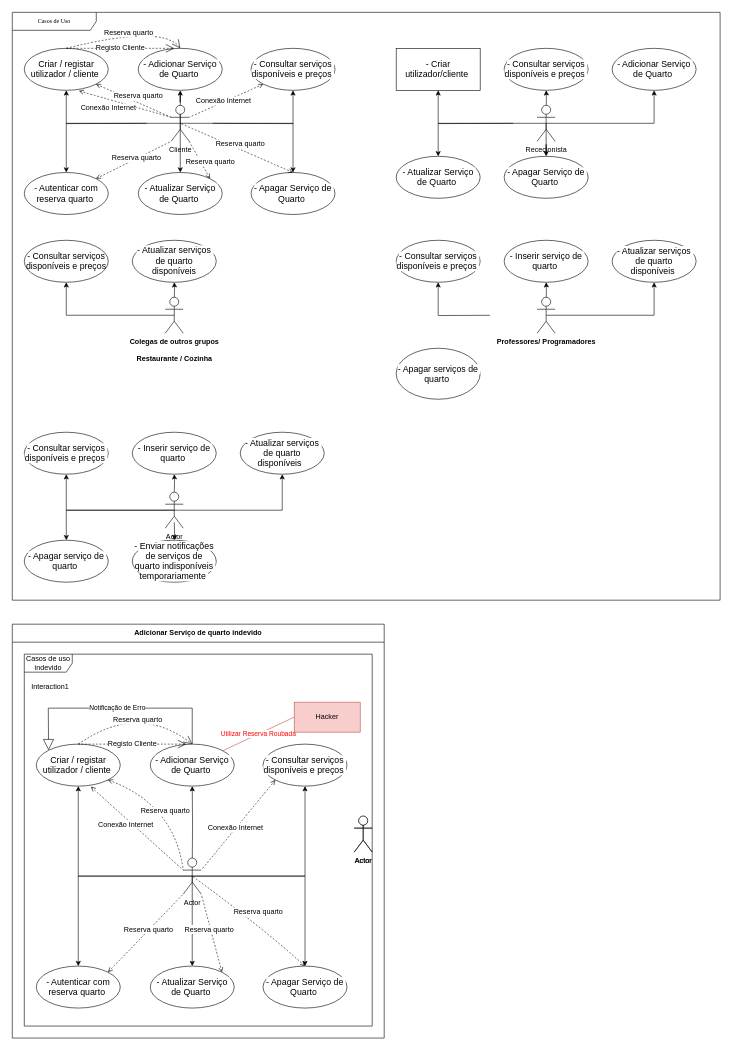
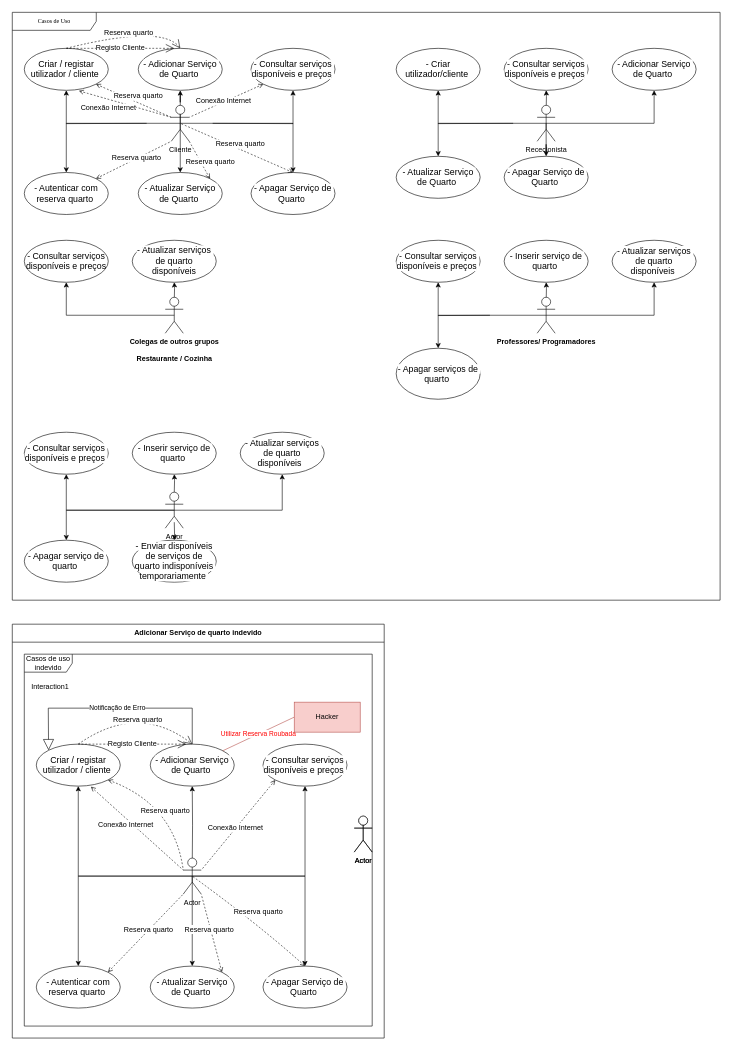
- <mxCell id="15" value="&lt;span style=&quot;-webkit-user-drag: none; -webkit-tap-highlight-color: transparent; margin: 0px; padding: 0px; user-select: text; text-align: left; white-space-collapse: preserve; background-color: rgb(255, 255, 255); font-size: 11pt; line-height: 17px; font-family: Calibri, Calibri_EmbeddedFont, Calibri_MSFontService, sans-serif; font-variant-ligatures: none !important;&quot; class=&quot;TextRun SCXW247957925 BCX0&quot; lang=&quot;PT-PT&quot; data-contrast=&quot;auto&quot;&gt;&lt;span style=&quot;-webkit-user-drag: none; -webkit-tap-highlight-color: transparent; margin: 0px; padding: 0px; user-select: text;&quot; class=&quot;NormalTextRun SCXW247957925 BCX0&quot;&gt;- Criar utilizador&lt;/span&gt;&lt;span style=&quot;-webkit-user-drag: none; -webkit-tap-highlight-color: transparent; margin: 0px; padding: 0px; user-select: text;&quot; class=&quot;NormalTextRun SCXW247957925 BCX0&quot;&gt;/cliente&lt;/span&gt;&lt;/span&gt;&lt;span style=&quot;-webkit-user-drag: none; -webkit-tap-highlight-color: transparent; margin: 0px; padding: 0px; user-select: text; text-align: left; white-space-collapse: preserve; background-color: rgb(255, 255, 255); font-size: 11pt; line-height: 17px; font-family: Calibri, Calibri_EmbeddedFont, Calibri_MSFontService, sans-serif;&quot; data-ccp-props=&quot;{}&quot; class=&quot;EOP SCXW247957925 BCX0&quot;&gt;&amp;nbsp;&lt;/span&gt;" style="whiteSpace=wrap;html=1;rounded=0;" parent="1" vertex="1"><mxGeometry x="660" y="80" width="140" height="70" as="geometry" /></mxCell>
+ <mxCell id="15" value="&lt;span style=&quot;-webkit-user-drag: none; -webkit-tap-highlight-color: transparent; margin: 0px; padding: 0px; user-select: text; text-align: left; white-space-collapse: preserve; background-color: rgb(255, 255, 255); font-size: 11pt; line-height: 17px; font-family: Calibri, Calibri_EmbeddedFont, Calibri_MSFontService, sans-serif; font-variant-ligatures: none !important;&quot; class=&quot;TextRun SCXW247957925 BCX0&quot; lang=&quot;PT-PT&quot; data-contrast=&quot;auto&quot;&gt;&lt;span style=&quot;-webkit-user-drag: none; -webkit-tap-highlight-color: transparent; margin: 0px; padding: 0px; user-select: text;&quot; class=&quot;NormalTextRun SCXW247957925 BCX0&quot;&gt;- Criar utilizador&lt;/span&gt;&lt;span style=&quot;-webkit-user-drag: none; -webkit-tap-highlight-color: transparent; margin: 0px; padding: 0px; user-select: text;&quot; class=&quot;NormalTextRun SCXW247957925 BCX0&quot;&gt;/cliente&lt;/span&gt;&lt;/span&gt;&lt;span style=&quot;-webkit-user-drag: none; -webkit-tap-highlight-color: transparent; margin: 0px; padding: 0px; user-select: text; text-align: left; white-space-collapse: preserve; background-color: rgb(255, 255, 255); font-size: 11pt; line-height: 17px; font-family: Calibri, Calibri_EmbeddedFont, Calibri_MSFontService, sans-serif;&quot; data-ccp-props=&quot;{}&quot; class=&quot;EOP SCXW247957925 BCX0&quot;&gt;&amp;nbsp;&lt;/span&gt;" style="ellipse;whiteSpace=wrap;html=1;" parent="1" vertex="1"><mxGeometry x="660" y="80" width="140" height="70" as="geometry" /></mxCell>
+ <mxCell id="36" style="edgeStyle=orthogonalEdgeStyle;rounded=0;orthogonalLoop=1;jettySize=auto;html=1;exitX=0.5;exitY=0.5;exitDx=0;exitDy=0;exitPerimeter=0;" parent="1" source="85" target="30" edge="1"><mxGeometry relative="1" as="geometry"><mxPoint x="816.25" y="525.04" as="sourcePoint" /></mxGeometry></mxCell>
- <mxCell id="41" value="&lt;span style=&quot;-webkit-user-drag: none; -webkit-tap-highlight-color: transparent; margin: 0px; padding: 0px; user-select: text; text-align: left; white-space-collapse: preserve; background-color: rgb(255, 255, 255); font-size: 11pt; line-height: 17px; font-family: Calibri, Calibri_EmbeddedFont, Calibri_MSFontService, sans-serif; font-variant-ligatures: none !important;&quot; class=&quot;TextRun SCXW187187492 BCX0&quot; lang=&quot;PT-PT&quot; data-contrast=&quot;auto&quot;&gt;&lt;span style=&quot;-webkit-user-drag: none; -webkit-tap-highlight-color: transparent; margin: 0px; padding: 0px; user-select: text;&quot; class=&quot;NormalTextRun SCXW187187492 BCX0&quot;&gt;-&lt;/span&gt;&lt;span style=&quot;-webkit-user-drag: none; -webkit-tap-highlight-color: transparent; margin: 0px; padding: 0px; user-select: text;&quot; class=&quot;NormalTextRun SCXW187187492 BCX0&quot;&gt; Enviar notificações de serviços de quarto indisponíveis temporariamente&lt;/span&gt;&lt;/span&gt;&lt;span style=&quot;-webkit-user-drag: none; -webkit-tap-highlight-color: transparent; margin: 0px; padding: 0px; user-select: text; text-align: left; white-space-collapse: preserve; background-color: rgb(255, 255, 255); font-size: 11pt; line-height: 17px; font-family: Calibri, Calibri_EmbeddedFont, Calibri_MSFontService, sans-serif;&quot; data-ccp-props=&quot;{}&quot; class=&quot;EOP SCXW187187492 BCX0&quot;&gt;&amp;nbsp;&lt;/span&gt;" style="ellipse;whiteSpace=wrap;html=1;" parent="1" vertex="1"><mxGeometry x="220" y="900" width="140" height="70" as="geometry" /></mxCell>
+ <mxCell id="41" value="&lt;span style=&quot;-webkit-user-drag: none; -webkit-tap-highlight-color: transparent; margin: 0px; padding: 0px; user-select: text; text-align: left; white-space-collapse: preserve; background-color: rgb(255, 255, 255); font-size: 11pt; line-height: 17px; font-family: Calibri, Calibri_EmbeddedFont, Calibri_MSFontService, sans-serif; font-variant-ligatures: none !important;&quot; class=&quot;TextRun SCXW187187492 BCX0&quot; lang=&quot;PT-PT&quot; data-contrast=&quot;auto&quot;&gt;&lt;span style=&quot;-webkit-user-drag: none; -webkit-tap-highlight-color: transparent; margin: 0px; padding: 0px; user-select: text;&quot; class=&quot;NormalTextRun SCXW187187492 BCX0&quot;&gt;-&lt;/span&gt;&lt;span style=&quot;-webkit-user-drag: none; -webkit-tap-highlight-color: transparent; margin: 0px; padding: 0px; user-select: text;&quot; class=&quot;NormalTextRun SCXW187187492 BCX0&quot;&gt; Enviar disponíveis de serviços de quarto indisponíveis temporariamente&lt;/span&gt;&lt;/span&gt;&lt;span style=&quot;-webkit-user-drag: none; -webkit-tap-highlight-color: transparent; margin: 0px; padding: 0px; user-select: text; text-align: left; white-space-collapse: preserve; background-color: rgb(255, 255, 255); font-size: 11pt; line-height: 17px; font-family: Calibri, Calibri_EmbeddedFont, Calibri_MSFontService, sans-serif;&quot; data-ccp-props=&quot;{}&quot; class=&quot;EOP SCXW187187492 BCX0&quot;&gt;&amp;nbsp;&lt;/span&gt;" style="ellipse;whiteSpace=wrap;html=1;" parent="1" vertex="1"><mxGeometry x="220" y="900" width="140" height="70" as="geometry" /></mxCell>
